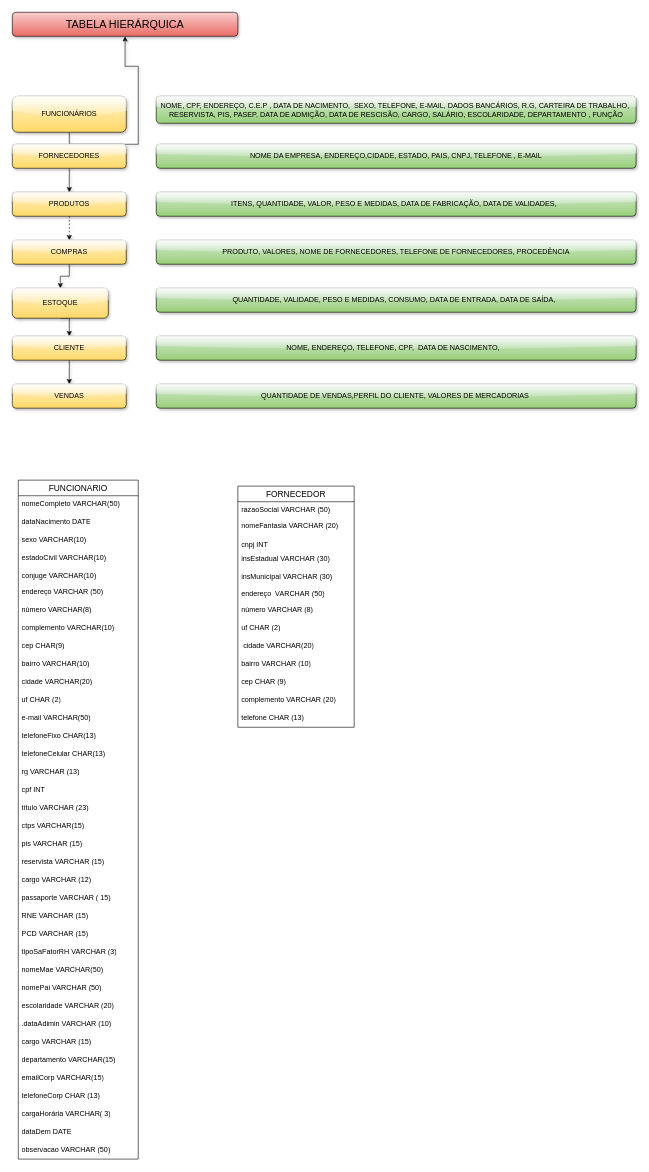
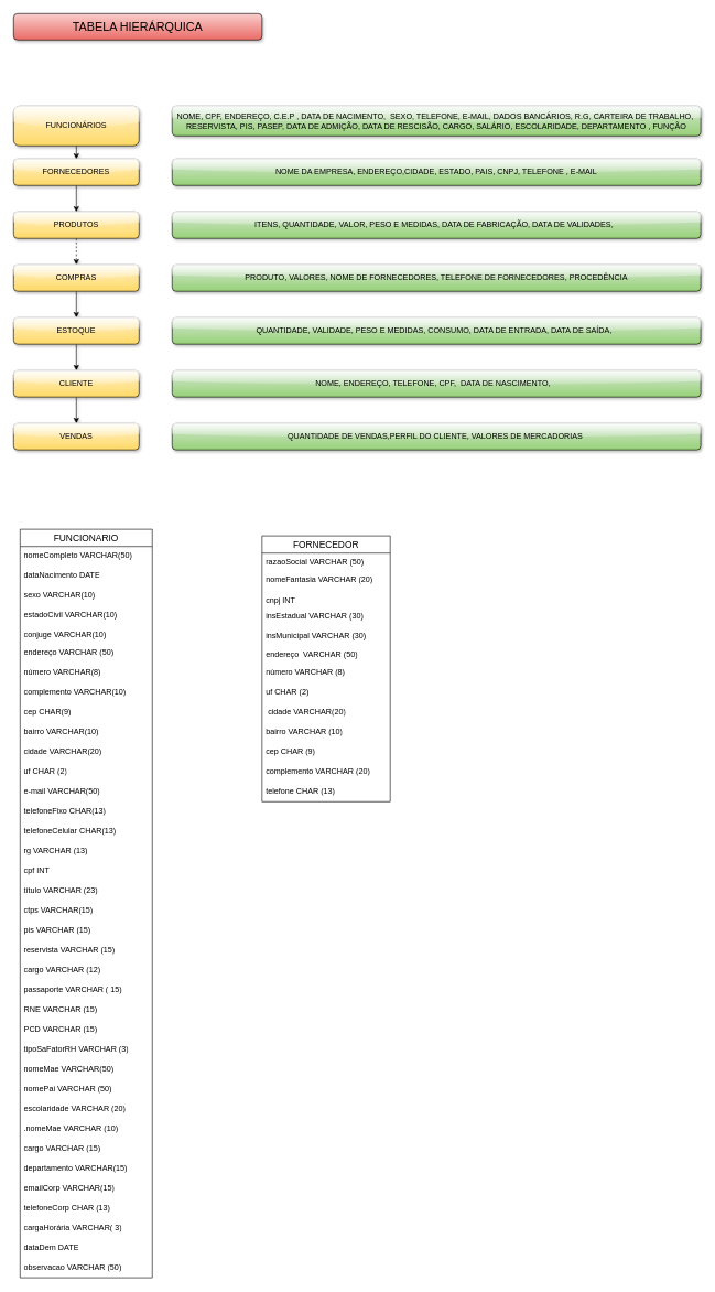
- <mxCell id="2" style="edgeStyle=orthogonalEdgeStyle;rounded=0;orthogonalLoop=1;jettySize=auto;html=1;exitX=0.5;exitY=1;exitDx=0;exitDy=0;strokeColor=default;shadow=1;" parent="1" source="3" target="22" edge="1"><mxGeometry relative="1" as="geometry" /></mxCell>
+ <mxCell id="2" style="edgeStyle=orthogonalEdgeStyle;rounded=0;orthogonalLoop=1;jettySize=auto;html=1;exitX=0.5;exitY=1;exitDx=0;exitDy=0;entryX=0.5;entryY=0;entryDx=0;entryDy=0;strokeColor=default;shadow=1;" parent="1" source="3" target="5" edge="1"><mxGeometry relative="1" as="geometry" /></mxCell>
- <mxCell id="11" value="ESTOQUE" style="rounded=1;whiteSpace=wrap;html=1;fillColor=#fff2cc;gradientColor=#ffd966;strokeColor=default;shadow=1;glass=1;" parent="1" vertex="1"><mxGeometry x="20" y="480" width="160" height="50" as="geometry" /></mxCell>
+ <mxCell id="11" value="ESTOQUE" style="rounded=1;whiteSpace=wrap;html=1;fillColor=#fff2cc;gradientColor=#ffd966;strokeColor=default;shadow=1;glass=1;" parent="1" vertex="1"><mxGeometry x="20" y="480" width="190" height="40" as="geometry" /></mxCell>
- <mxCell id="53" value="&lt;font style=&quot;vertical-align: inherit;&quot;&gt;&lt;font style=&quot;vertical-align: inherit;&quot;&gt;.dataAdimin VARCHAR (10)&lt;/font&gt;&lt;/font&gt;" style="text;strokeColor=none;fillColor=none;spacingLeft=4;spacingRight=4;overflow=hidden;rotatable=0;points=[[0,0.5],[1,0.5]];portConstraint=eastwest;fontSize=12;whiteSpace=wrap;html=1;" parent="23" vertex="1"><mxGeometry y="892" width="200" height="30" as="geometry" /></mxCell>
+ <mxCell id="53" value="&lt;font style=&quot;vertical-align: inherit;&quot;&gt;&lt;font style=&quot;vertical-align: inherit;&quot;&gt;.nomeMae VARCHAR (10)&lt;/font&gt;&lt;/font&gt;" style="text;strokeColor=none;fillColor=none;spacingLeft=4;spacingRight=4;overflow=hidden;rotatable=0;points=[[0,0.5],[1,0.5]];portConstraint=eastwest;fontSize=12;whiteSpace=wrap;html=1;" parent="23" vertex="1"><mxGeometry y="892" width="200" height="30" as="geometry" /></mxCell>
